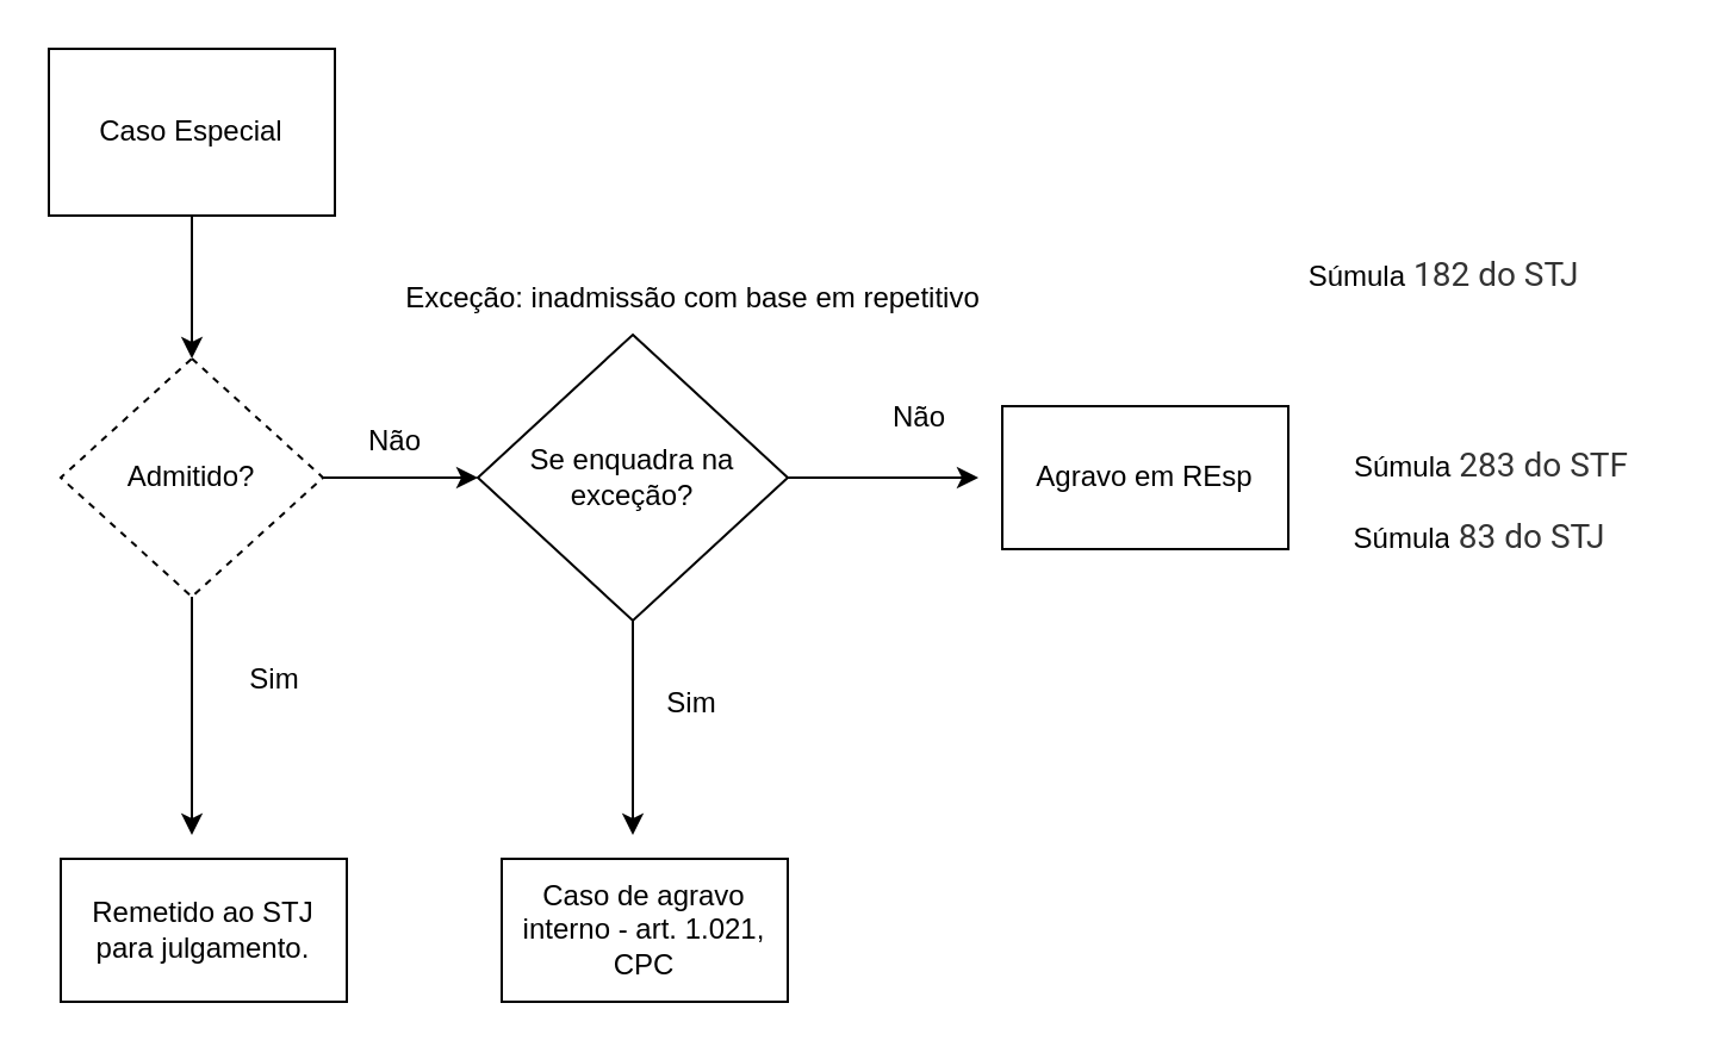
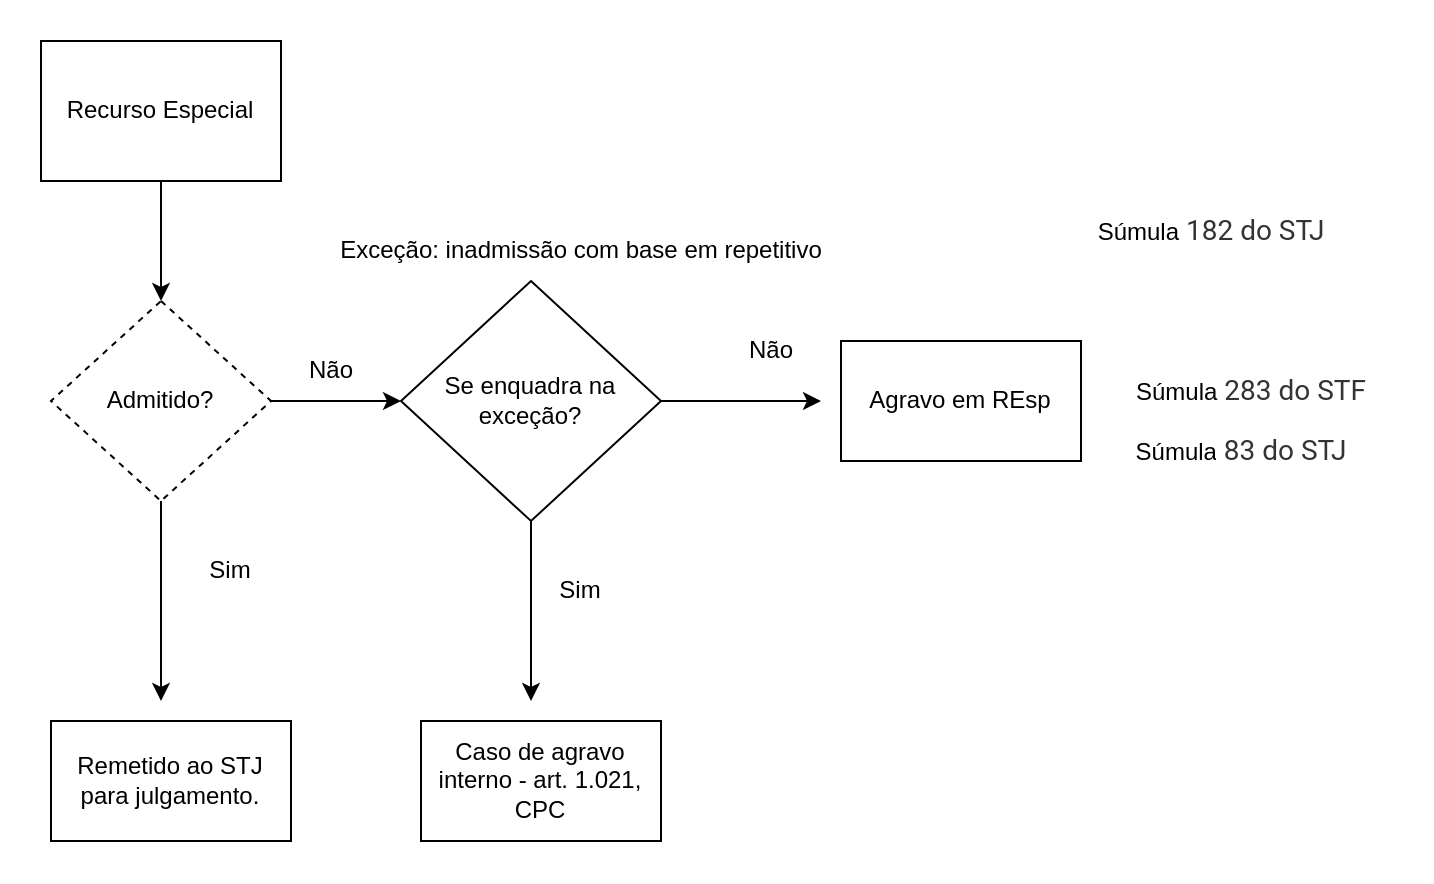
- <mxCell id="2" value="Caso Especial" style="rounded=0;whiteSpace=wrap;html=1;" vertex="1" parent="1"><mxGeometry x="20" y="20" width="120" height="70" as="geometry" /></mxCell>
+ <mxCell id="2" value="Recurso Especial" style="rounded=0;whiteSpace=wrap;html=1;" vertex="1" parent="1"><mxGeometry x="20" y="20" width="120" height="70" as="geometry" /></mxCell>
